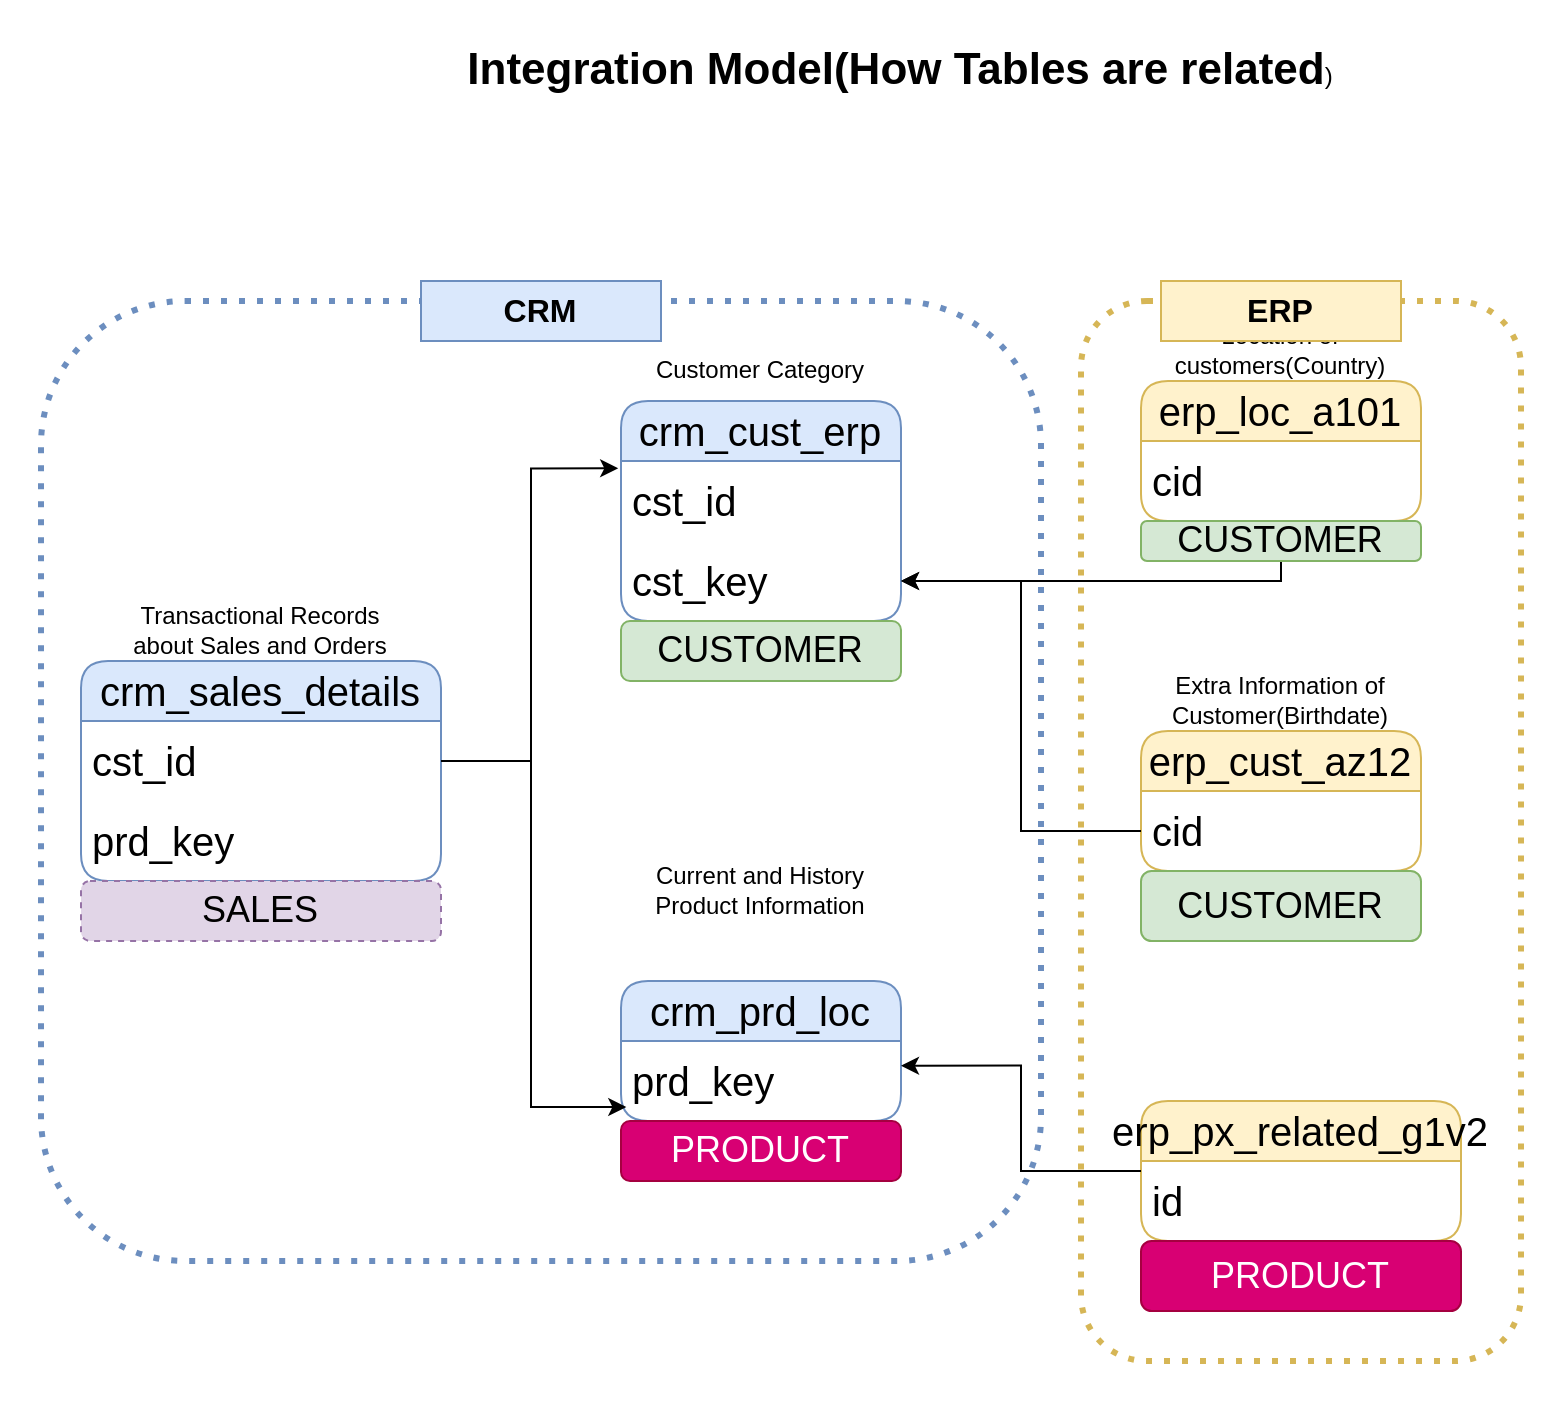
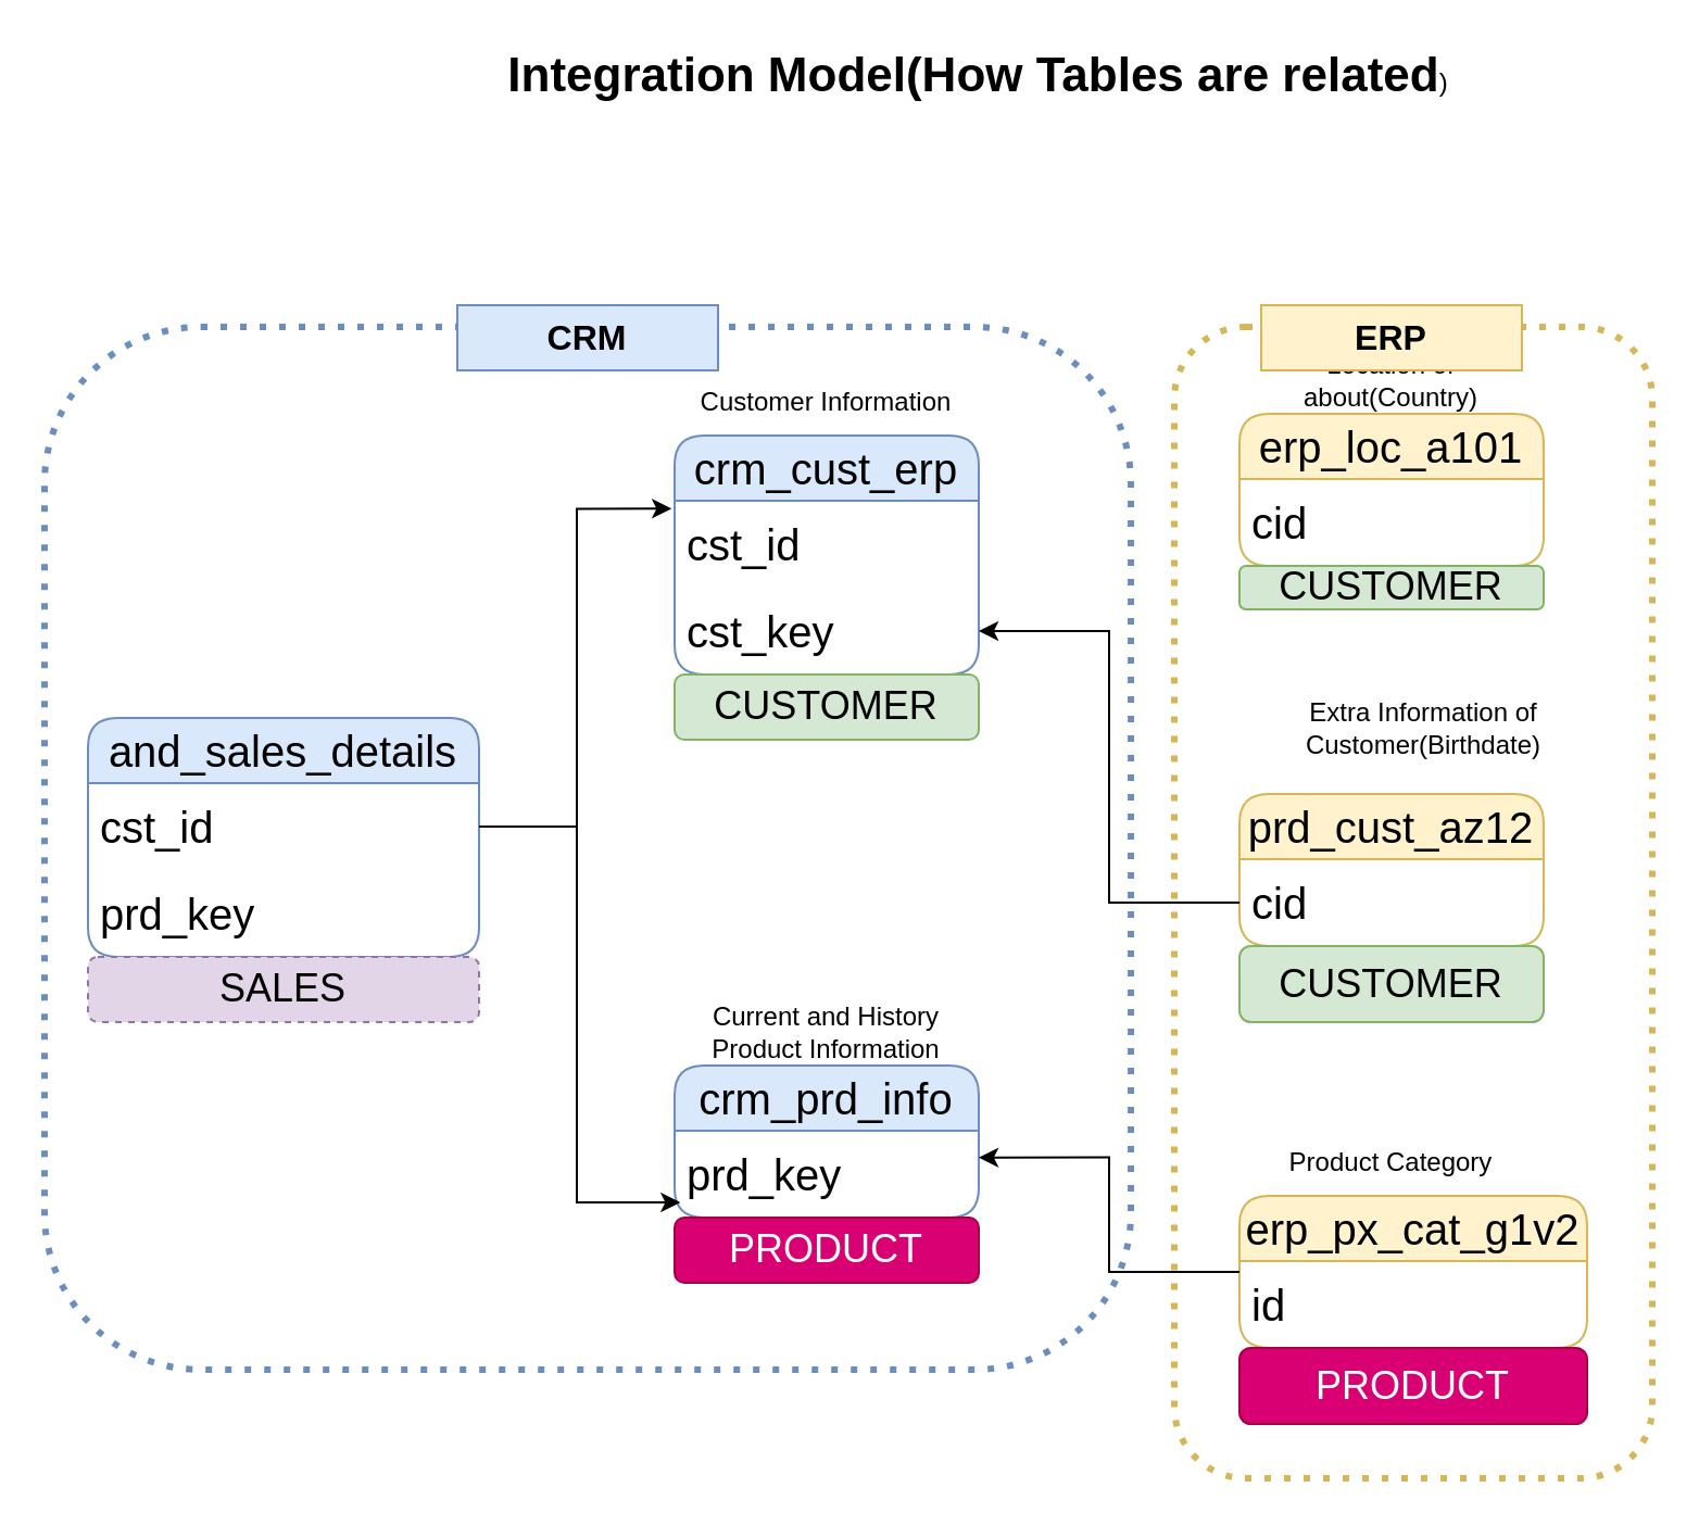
- <mxCell id="22" value="Location of customers(Country)" style="text;html=1;align=center;verticalAlign=middle;whiteSpace=wrap;rounded=0;" vertex="1" parent="1"><mxGeometry x="575" y="160" width="130" height="30" as="geometry" /></mxCell>
+ <mxCell id="22" value="Location of about(Country)" style="text;html=1;align=center;verticalAlign=middle;whiteSpace=wrap;rounded=0;" vertex="1" parent="1"><mxGeometry x="575" y="160" width="130" height="30" as="geometry" /></mxCell>
- <mxCell id="5" value="Customer Category" style="text;html=1;align=center;verticalAlign=middle;whiteSpace=wrap;rounded=0;" vertex="1" parent="1"><mxGeometry x="315" y="170" width="130" height="30" as="geometry" /></mxCell>
+ <mxCell id="5" value="Customer Information" style="text;html=1;align=center;verticalAlign=middle;whiteSpace=wrap;rounded=0;" vertex="1" parent="1"><mxGeometry x="315" y="170" width="130" height="30" as="geometry" /></mxCell>
- <mxCell id="19" style="edgeStyle=orthogonalEdgeStyle;rounded=0;orthogonalLoop=1;jettySize=auto;html=1;entryX=1;entryY=0.5;entryDx=0;entryDy=0;" edge="1" parent="1" source="20" target="4"><mxGeometry relative="1" as="geometry" /></mxCell>
- <mxCell id="12" value="Transactional Records about Sales and Orders" style="text;html=1;align=center;verticalAlign=middle;whiteSpace=wrap;rounded=0;" vertex="1" parent="1"><mxGeometry x="65" y="300" width="130" height="30" as="geometry" /></mxCell>
- <mxCell id="9" value="crm_sales_details" style="swimlane;fontStyle=0;childLayout=stackLayout;horizontal=1;startSize=30;horizontalStack=0;resizeParent=1;resizeParentMax=0;resizeLast=0;collapsible=1;marginBottom=0;whiteSpace=wrap;html=1;rounded=1;fillColor=#dae8fc;strokeColor=#6c8ebf;fontSize=20;" vertex="1" parent="1"><mxGeometry x="40" y="330" width="180" height="110" as="geometry" /></mxCell>
+ <mxCell id="9" value="and_sales_details" style="swimlane;fontStyle=0;childLayout=stackLayout;horizontal=1;startSize=30;horizontalStack=0;resizeParent=1;resizeParentMax=0;resizeLast=0;collapsible=1;marginBottom=0;whiteSpace=wrap;html=1;rounded=1;fillColor=#dae8fc;strokeColor=#6c8ebf;fontSize=20;" vertex="1" parent="1"><mxGeometry x="40" y="330" width="180" height="110" as="geometry" /></mxCell>
- <mxCell id="17" value="Extra Information of Customer(Birthdate)" style="text;html=1;align=center;verticalAlign=middle;whiteSpace=wrap;rounded=0;" vertex="1" parent="1"><mxGeometry x="575" y="335" width="130" height="30" as="geometry" /></mxCell>
+ <mxCell id="17" value="Extra Information of Customer(Birthdate)" style="text;html=1;align=center;verticalAlign=middle;whiteSpace=wrap;rounded=0;" vertex="1" parent="1"><mxGeometry x="590" y="320" width="130" height="30" as="geometry" /></mxCell>
- <mxCell id="15" value="erp_cust_az12" style="swimlane;fontStyle=0;childLayout=stackLayout;horizontal=1;startSize=30;horizontalStack=0;resizeParent=1;resizeParentMax=0;resizeLast=0;collapsible=1;marginBottom=0;whiteSpace=wrap;html=1;rounded=1;fillColor=#fff2cc;strokeColor=#d6b656;fontSize=20;" vertex="1" parent="1"><mxGeometry x="570" y="365" width="140" height="70" as="geometry" /></mxCell>
+ <mxCell id="15" value="prd_cust_az12" style="swimlane;fontStyle=0;childLayout=stackLayout;horizontal=1;startSize=30;horizontalStack=0;resizeParent=1;resizeParentMax=0;resizeLast=0;collapsible=1;marginBottom=0;whiteSpace=wrap;html=1;rounded=1;fillColor=#fff2cc;strokeColor=#d6b656;fontSize=20;" vertex="1" parent="1"><mxGeometry x="570" y="365" width="140" height="70" as="geometry" /></mxCell>
- <mxCell id="8" value="Current and History Product Information" style="text;html=1;align=center;verticalAlign=middle;whiteSpace=wrap;rounded=0;" vertex="1" parent="1"><mxGeometry x="315" y="430" width="130" height="30" as="geometry" /></mxCell>
+ <mxCell id="8" value="Current and History Product Information" style="text;html=1;align=center;verticalAlign=middle;whiteSpace=wrap;rounded=0;" vertex="1" parent="1"><mxGeometry x="315" y="460" width="130" height="30" as="geometry" /></mxCell>
- <mxCell id="6" value="crm_prd_loc" style="swimlane;fontStyle=0;childLayout=stackLayout;horizontal=1;startSize=30;horizontalStack=0;resizeParent=1;resizeParentMax=0;resizeLast=0;collapsible=1;marginBottom=0;whiteSpace=wrap;html=1;rounded=1;fillColor=#dae8fc;strokeColor=#6c8ebf;fontSize=20;" vertex="1" parent="1"><mxGeometry x="310" y="490" width="140" height="70" as="geometry" /></mxCell>
+ <mxCell id="6" value="crm_prd_info" style="swimlane;fontStyle=0;childLayout=stackLayout;horizontal=1;startSize=30;horizontalStack=0;resizeParent=1;resizeParentMax=0;resizeLast=0;collapsible=1;marginBottom=0;whiteSpace=wrap;html=1;rounded=1;fillColor=#dae8fc;strokeColor=#6c8ebf;fontSize=20;" vertex="1" parent="1"><mxGeometry x="310" y="490" width="140" height="70" as="geometry" /></mxCell>
+ <mxCell id="25" value="Product Category" style="text;html=1;align=center;verticalAlign=middle;whiteSpace=wrap;rounded=0;" vertex="1" parent="1"><mxGeometry x="575" y="520" width="130" height="30" as="geometry" /></mxCell>
- <mxCell id="23" value="erp_px_related_g1v2" style="swimlane;fontStyle=0;childLayout=stackLayout;horizontal=1;startSize=30;horizontalStack=0;resizeParent=1;resizeParentMax=0;resizeLast=0;collapsible=1;marginBottom=0;whiteSpace=wrap;html=1;rounded=1;fillColor=#fff2cc;strokeColor=#d6b656;fontSize=20;" vertex="1" parent="1"><mxGeometry x="570" y="550" width="160" height="70" as="geometry" /></mxCell>
+ <mxCell id="23" value="erp_px_cat_g1v2" style="swimlane;fontStyle=0;childLayout=stackLayout;horizontal=1;startSize=30;horizontalStack=0;resizeParent=1;resizeParentMax=0;resizeLast=0;collapsible=1;marginBottom=0;whiteSpace=wrap;html=1;rounded=1;fillColor=#fff2cc;strokeColor=#d6b656;fontSize=20;" vertex="1" parent="1"><mxGeometry x="570" y="550" width="160" height="70" as="geometry" /></mxCell>
